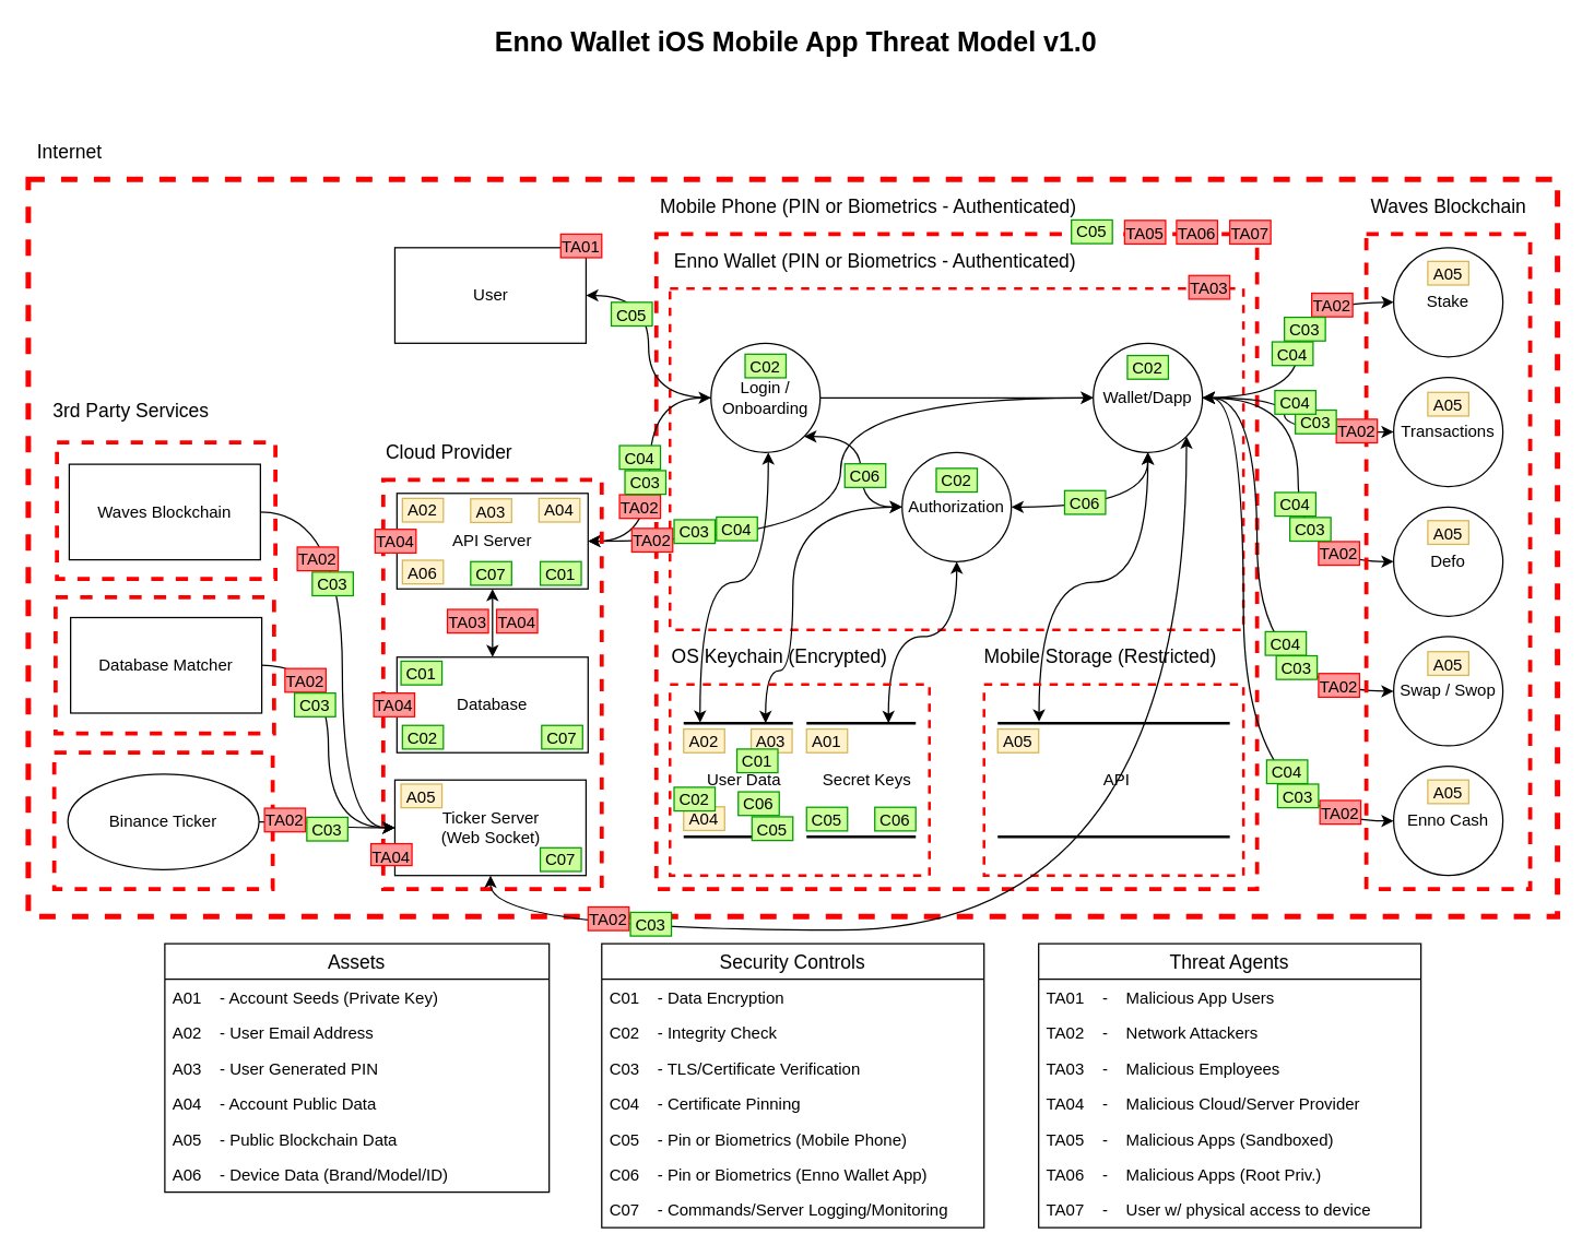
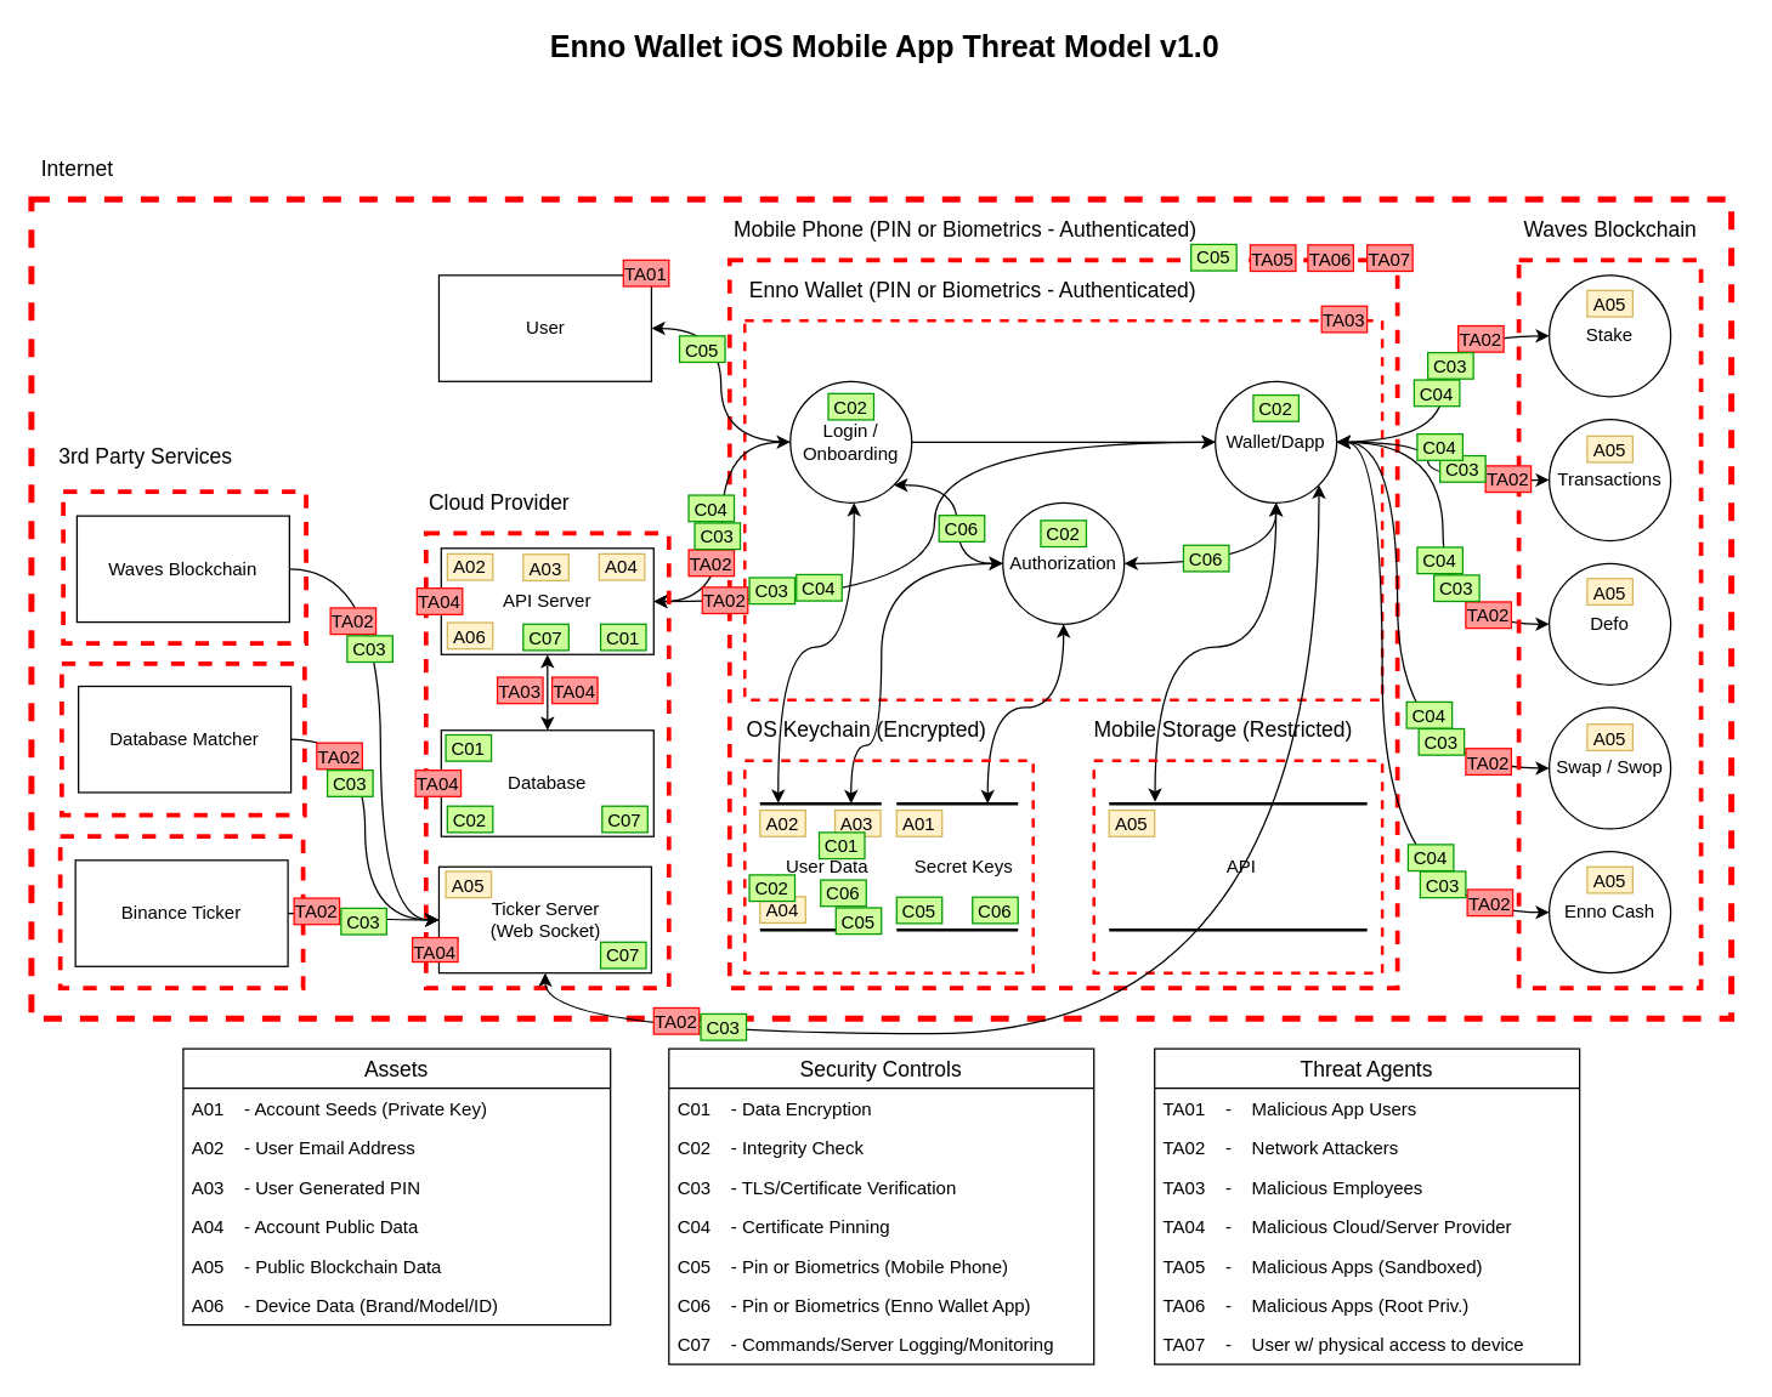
- <mxCell id="114" value="Binance Ticker" style="ellipse;whiteSpace=wrap;html=1;strokeColor=#000000;fillColor=none;" parent="1" vertex="1"><mxGeometry x="49" y="566.67" width="140" height="70" as="geometry" /></mxCell>
+ <mxCell id="114" value="Binance Ticker" style="rounded=0;whiteSpace=wrap;html=1;strokeColor=#000000;fillColor=none;" parent="1" vertex="1"><mxGeometry x="49" y="566.67" width="140" height="70" as="geometry" /></mxCell>
